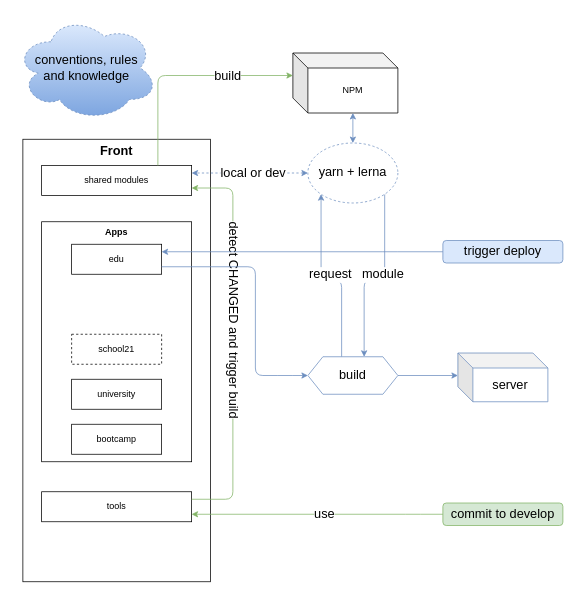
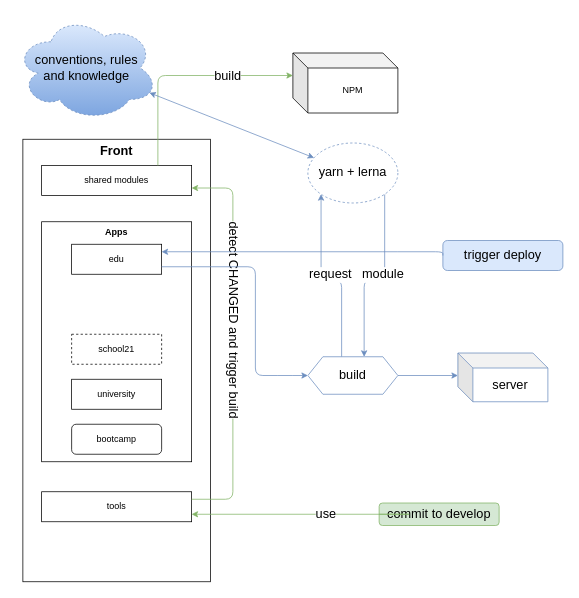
- <mxCell id="29" value="" style="endArrow=classic;startArrow=classic;html=1;fontSize=17;fillColor=#dae8fc;strokeColor=#6c8ebf;entryX=0;entryY=0;entryDx=80;entryDy=80;entryPerimeter=0;" edge="1" parent="1" source="28" target="17"><mxGeometry width="50" height="50" relative="1" as="geometry"><mxPoint x="770" y="520" as="sourcePoint" /><mxPoint x="467" y="180" as="targetPoint" /></mxGeometry></mxCell>
+ <mxCell id="29" value="" style="endArrow=classic;startArrow=classic;html=1;fontSize=17;fillColor=#dae8fc;strokeColor=#6c8ebf;" edge="1" parent="1" source="28" target="32"><mxGeometry width="50" height="50" relative="1" as="geometry"><mxPoint x="770" y="520" as="sourcePoint" /><mxPoint x="467" y="180" as="targetPoint" /></mxGeometry></mxCell>
- <mxCell id="30" value="" style="endArrow=classic;startArrow=classic;html=1;fontSize=17;jumpStyle=arc;exitX=0;exitY=0.5;exitDx=0;exitDy=0;entryX=1;entryY=0.25;entryDx=0;entryDy=0;fillColor=#dae8fc;strokeColor=#6c8ebf;dashed=1;" edge="1" parent="1" source="28" target="3"><mxGeometry width="50" height="50" relative="1" as="geometry"><mxPoint x="690" y="200" as="sourcePoint" /><mxPoint x="1030" y="210" as="targetPoint" /><Array as="points" /></mxGeometry></mxCell>
- <mxCell id="31" value="local or dev" style="edgeLabel;html=1;align=center;verticalAlign=middle;resizable=0;points=[];fontSize=17;" vertex="1" connectable="0" parent="30"><mxGeometry x="0.311" y="-1" relative="1" as="geometry"><mxPoint x="28" y="1" as="offset" /></mxGeometry></mxCell>
- <mxCell id="18" value="trigger deploy" style="rounded=1;whiteSpace=wrap;html=1;fontSize=17;fillColor=#dae8fc;strokeColor=#6c8ebf;" vertex="1" parent="1"><mxGeometry x="590" y="320" width="160" height="30" as="geometry" /></mxCell>
+ <mxCell id="18" value="trigger deploy" style="rounded=1;whiteSpace=wrap;html=1;fontSize=17;fillColor=#dae8fc;strokeColor=#6c8ebf;" vertex="1" parent="1"><mxGeometry x="590" y="320" width="160" height="40" as="geometry" /></mxCell>
- <mxCell id="8" value="bootcamp" style="rounded=0;whiteSpace=wrap;html=1;" vertex="1" parent="1"><mxGeometry x="95" y="565" width="120" height="40" as="geometry" /></mxCell>
+ <mxCell id="8" value="bootcamp" style="whiteSpace=wrap;html=1;rounded=1;" vertex="1" parent="1"><mxGeometry x="95" y="565" width="120" height="40" as="geometry" /></mxCell>
- <mxCell id="10" value="commit to develop&lt;br&gt;" style="rounded=1;whiteSpace=wrap;html=1;fontSize=17;fillColor=#d5e8d4;strokeColor=#82b366;" vertex="1" parent="1"><mxGeometry x="590" y="670" width="160" height="30" as="geometry" /></mxCell>
+ <mxCell id="10" value="commit to develop&lt;br&gt;" style="rounded=1;whiteSpace=wrap;html=1;fontSize=17;fillColor=#d5e8d4;strokeColor=#82b366;" vertex="1" parent="1"><mxGeometry x="505" y="670" width="160" height="30" as="geometry" /></mxCell>
